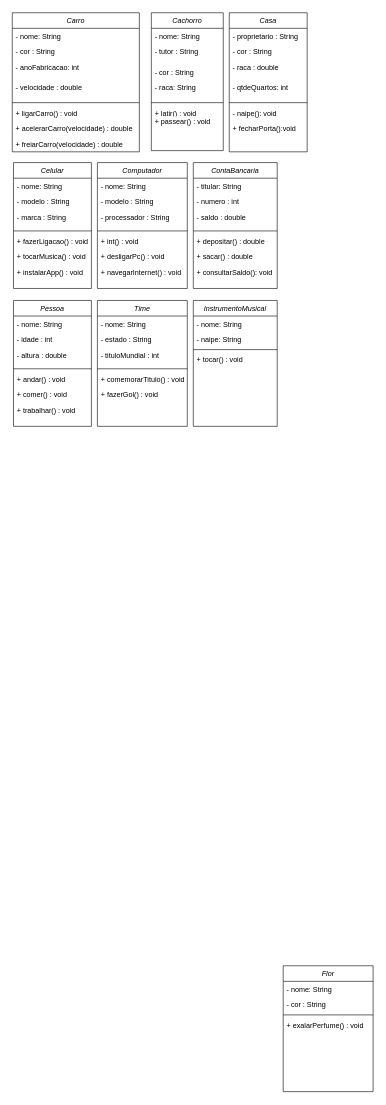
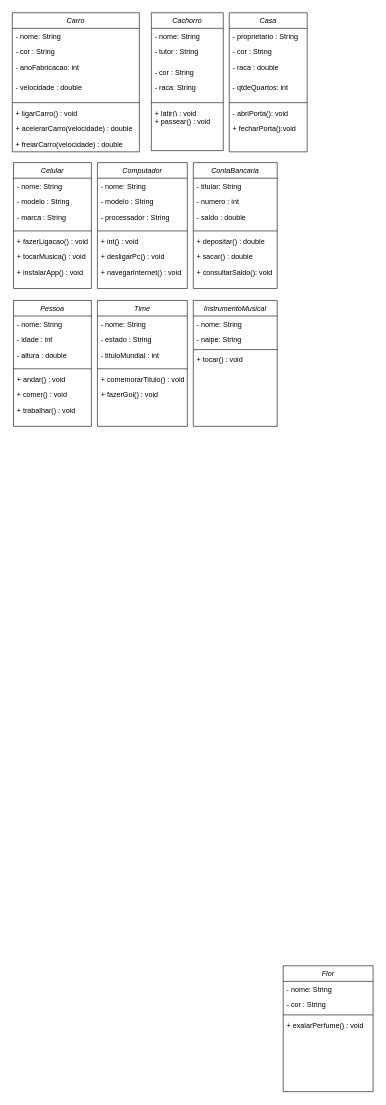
- <mxCell id="25" value="- naipe(): void" style="text;align=left;verticalAlign=top;spacingLeft=4;spacingRight=4;overflow=hidden;rotatable=0;points=[[0,0.5],[1,0.5]];portConstraint=eastwest;" parent="19" vertex="1"><mxGeometry y="154" width="130" height="26" as="geometry" /></mxCell>
+ <mxCell id="25" value="- abriPorta(): void" style="text;align=left;verticalAlign=top;spacingLeft=4;spacingRight=4;overflow=hidden;rotatable=0;points=[[0,0.5],[1,0.5]];portConstraint=eastwest;" parent="19" vertex="1"><mxGeometry y="154" width="130" height="26" as="geometry" /></mxCell>
